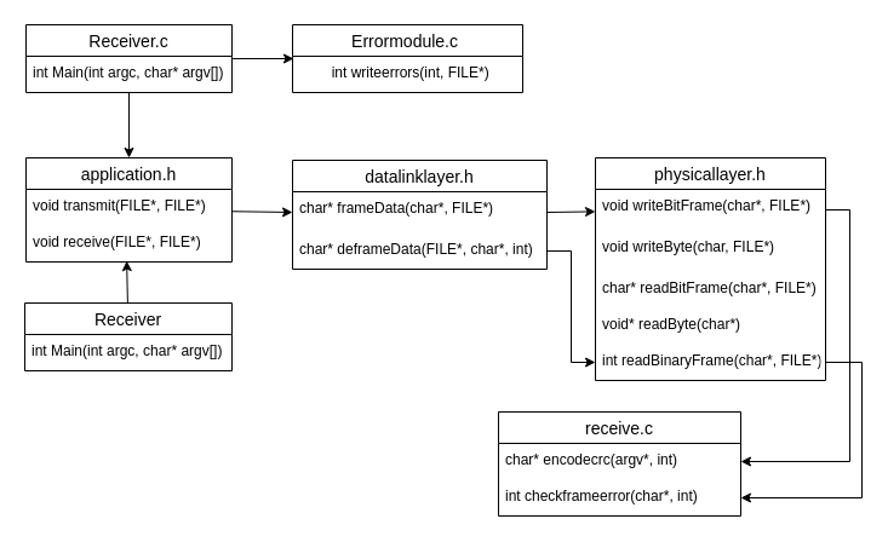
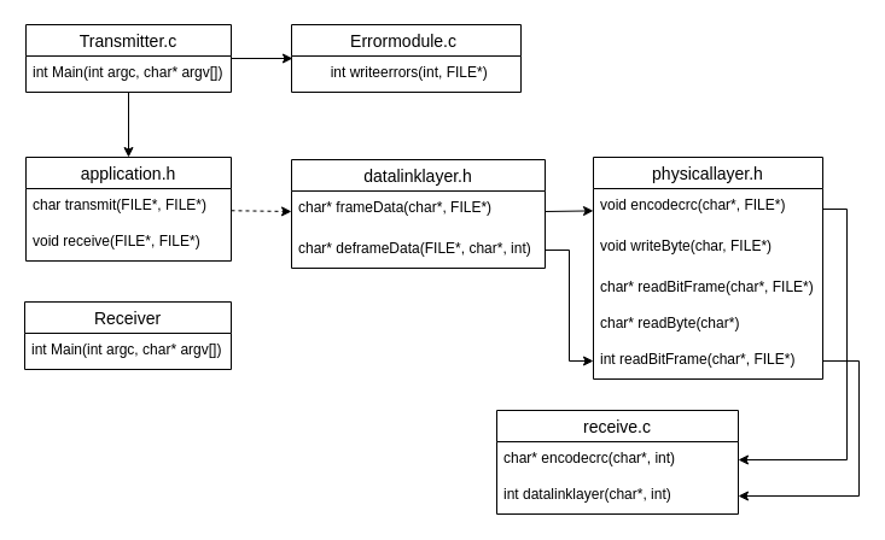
- <mxCell id="12" value="Receiver.c" style="swimlane;fontStyle=0;childLayout=stackLayout;horizontal=1;startSize=26;horizontalStack=0;resizeParent=1;resizeParentMax=0;resizeLast=0;collapsible=1;marginBottom=0;align=center;fontSize=14;" parent="1" vertex="1"><mxGeometry x="21" y="20" width="170" height="56" as="geometry" /></mxCell>
+ <mxCell id="12" value="Transmitter.c" style="swimlane;fontStyle=0;childLayout=stackLayout;horizontal=1;startSize=26;horizontalStack=0;resizeParent=1;resizeParentMax=0;resizeLast=0;collapsible=1;marginBottom=0;align=center;fontSize=14;" parent="1" vertex="1"><mxGeometry x="21" y="20" width="170" height="56" as="geometry" /></mxCell>
- <mxCell id="8" value="void transmit(FILE*, FILE*)" style="text;strokeColor=none;fillColor=none;spacingLeft=4;spacingRight=4;overflow=hidden;rotatable=0;points=[[0,0.5],[1,0.5]];portConstraint=eastwest;fontSize=12;" parent="7" vertex="1"><mxGeometry y="26" width="170" height="30" as="geometry" /></mxCell>
+ <mxCell id="8" value="char transmit(FILE*, FILE*)" style="text;strokeColor=none;fillColor=none;spacingLeft=4;spacingRight=4;overflow=hidden;rotatable=0;points=[[0,0.5],[1,0.5]];portConstraint=eastwest;fontSize=12;" parent="7" vertex="1"><mxGeometry y="26" width="170" height="30" as="geometry" /></mxCell>
- <mxCell id="20" value="void writeBitFrame(char*, FILE*)" style="text;strokeColor=none;fillColor=none;spacingLeft=4;spacingRight=4;overflow=hidden;rotatable=0;points=[[0,0.5],[1,0.5]];portConstraint=eastwest;fontSize=12;" parent="19" vertex="1"><mxGeometry y="26" width="190" height="34" as="geometry" /></mxCell>
+ <mxCell id="20" value="void encodecrc(char*, FILE*)" style="text;strokeColor=none;fillColor=none;spacingLeft=4;spacingRight=4;overflow=hidden;rotatable=0;points=[[0,0.5],[1,0.5]];portConstraint=eastwest;fontSize=12;" parent="19" vertex="1"><mxGeometry y="26" width="190" height="34" as="geometry" /></mxCell>
- <mxCell id="2" style="rounded=0;orthogonalLoop=1;jettySize=auto;html=1;entryX=0;entryY=0.5;entryDx=0;entryDy=0;" parent="1" source="7" target="5" edge="1"><mxGeometry relative="1" as="geometry" /></mxCell>
+ <mxCell id="2" style="rounded=0;orthogonalLoop=1;jettySize=auto;html=1;entryX=0;entryY=0.5;entryDx=0;entryDy=0;dashed=1;" parent="1" source="7" target="5" edge="1"><mxGeometry relative="1" as="geometry" /></mxCell>
- <mxCell id="14" style="rounded=0;orthogonalLoop=1;jettySize=auto;html=1;entryX=0.489;entryY=0.972;entryDx=0;entryDy=0;entryPerimeter=0;" parent="1" source="15" target="9" edge="1"><mxGeometry relative="1" as="geometry"><mxPoint x="101" y="220" as="targetPoint" /></mxGeometry></mxCell>
- <mxCell id="23" value="void* readByte(char*)" style="text;strokeColor=none;fillColor=none;spacingLeft=4;spacingRight=4;overflow=hidden;rotatable=0;points=[[0,0.5],[1,0.5]];portConstraint=eastwest;fontSize=12;" parent="19" vertex="1"><mxGeometry y="124" width="190" height="30" as="geometry" /></mxCell>
+ <mxCell id="23" value="char* readByte(char*)" style="text;strokeColor=none;fillColor=none;spacingLeft=4;spacingRight=4;overflow=hidden;rotatable=0;points=[[0,0.5],[1,0.5]];portConstraint=eastwest;fontSize=12;" parent="19" vertex="1"><mxGeometry y="124" width="190" height="30" as="geometry" /></mxCell>
- <mxCell id="24" value="int readBinaryFrame(char*, FILE*)" style="text;strokeColor=none;fillColor=none;spacingLeft=4;spacingRight=4;overflow=hidden;rotatable=0;points=[[0,0.5],[1,0.5]];portConstraint=eastwest;fontSize=12;" vertex="1" parent="19"><mxGeometry y="154" width="190" height="30" as="geometry" /></mxCell>
+ <mxCell id="24" value="int readBitFrame(char*, FILE*)" style="text;strokeColor=none;fillColor=none;spacingLeft=4;spacingRight=4;overflow=hidden;rotatable=0;points=[[0,0.5],[1,0.5]];portConstraint=eastwest;fontSize=12;" vertex="1" parent="19"><mxGeometry y="154" width="190" height="30" as="geometry" /></mxCell>
- <mxCell id="29" value="char* encodecrc(argv*, int)" style="text;strokeColor=none;fillColor=none;spacingLeft=4;spacingRight=4;overflow=hidden;rotatable=0;points=[[0,0.5],[1,0.5]];portConstraint=eastwest;fontSize=12;" vertex="1" parent="28"><mxGeometry y="26" width="200" height="30" as="geometry" /></mxCell>
+ <mxCell id="29" value="char* encodecrc(char*, int)" style="text;strokeColor=none;fillColor=none;spacingLeft=4;spacingRight=4;overflow=hidden;rotatable=0;points=[[0,0.5],[1,0.5]];portConstraint=eastwest;fontSize=12;" vertex="1" parent="28"><mxGeometry y="26" width="200" height="30" as="geometry" /></mxCell>
- <mxCell id="30" value="int checkframeerror(char*, int)" style="text;strokeColor=none;fillColor=none;spacingLeft=4;spacingRight=4;overflow=hidden;rotatable=0;points=[[0,0.5],[1,0.5]];portConstraint=eastwest;fontSize=12;" vertex="1" parent="28"><mxGeometry y="56" width="200" height="30" as="geometry" /></mxCell>
+ <mxCell id="30" value="int datalinklayer(char*, int)" style="text;strokeColor=none;fillColor=none;spacingLeft=4;spacingRight=4;overflow=hidden;rotatable=0;points=[[0,0.5],[1,0.5]];portConstraint=eastwest;fontSize=12;" vertex="1" parent="28"><mxGeometry y="56" width="200" height="30" as="geometry" /></mxCell>
